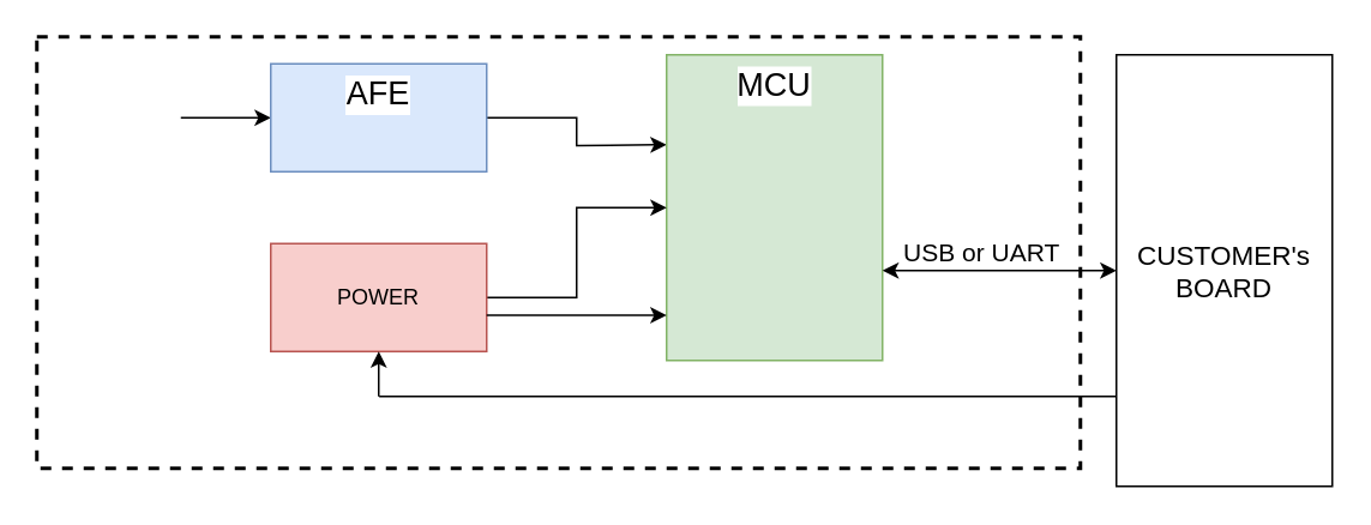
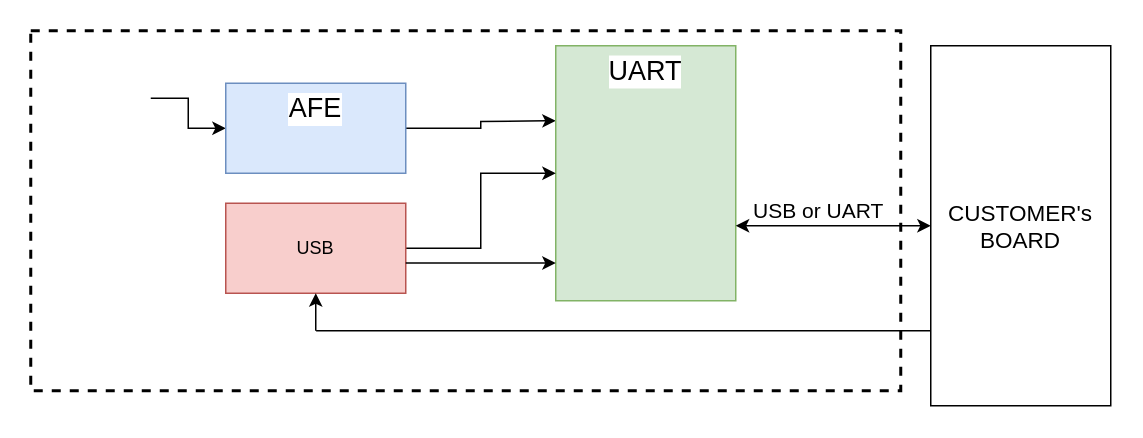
- <mxCell id="7" value="&lt;font style=&quot;font-size: 18px&quot;&gt;MCU&lt;/font&gt;" style="whiteSpace=wrap;html=1;verticalAlign=top;labelBackgroundColor=#ffffff;align=center;fillColor=#d5e8d4;strokeColor=#82b366;" vertex="1" parent="1"><mxGeometry x="370" y="30" width="120" height="170" as="geometry" /></mxCell>
+ <mxCell id="7" value="&lt;font style=&quot;font-size: 18px&quot;&gt;UART&lt;/font&gt;" style="whiteSpace=wrap;html=1;verticalAlign=top;labelBackgroundColor=#ffffff;align=center;fillColor=#d5e8d4;strokeColor=#82b366;" vertex="1" parent="1"><mxGeometry x="370" y="30" width="120" height="170" as="geometry" /></mxCell>
- <mxCell id="6" value="&lt;font style=&quot;font-size: 18px&quot;&gt;AFE&lt;/font&gt;" style="whiteSpace=wrap;html=1;verticalAlign=top;labelBackgroundColor=#ffffff;align=center;fillColor=#dae8fc;strokeColor=#6c8ebf;" vertex="1" parent="1"><mxGeometry x="150" y="35" width="120" height="60" as="geometry" /></mxCell>
+ <mxCell id="6" value="&lt;font style=&quot;font-size: 18px&quot;&gt;AFE&lt;/font&gt;" style="whiteSpace=wrap;html=1;verticalAlign=top;labelBackgroundColor=#ffffff;align=center;fillColor=#dae8fc;strokeColor=#6c8ebf;" vertex="1" parent="1"><mxGeometry x="150" y="55" width="120" height="60" as="geometry" /></mxCell>
- <mxCell id="9" value="POWER" style="rounded=0;whiteSpace=wrap;html=1;fillColor=#f8cecc;strokeColor=#b85450;" vertex="1" parent="1"><mxGeometry x="150" y="135" width="120" height="60" as="geometry" /></mxCell>
+ <mxCell id="9" value="USB" style="rounded=0;whiteSpace=wrap;html=1;fillColor=#f8cecc;strokeColor=#b85450;" vertex="1" parent="1"><mxGeometry x="150" y="135" width="120" height="60" as="geometry" /></mxCell>
